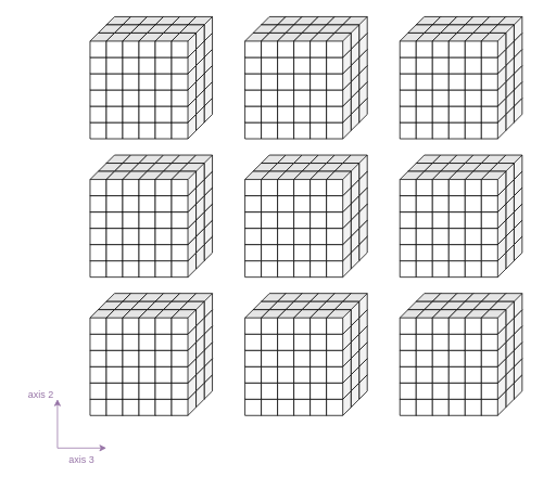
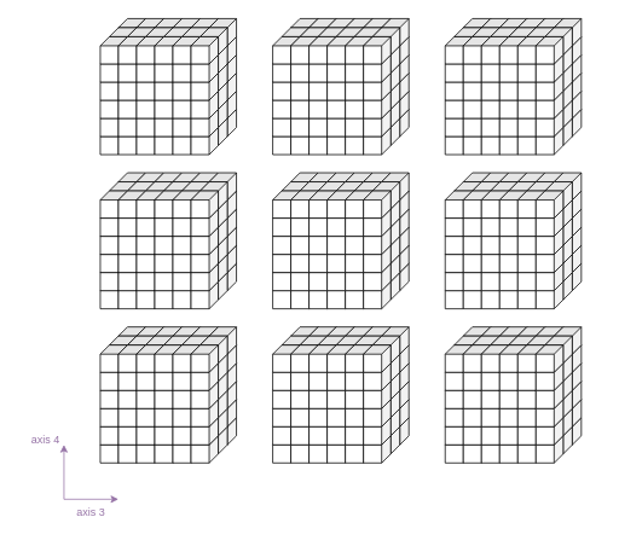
- <mxCell id="332" value="axis 2" style="text;html=1;strokeColor=none;fillColor=none;align=center;verticalAlign=middle;whiteSpace=wrap;rounded=0;fontColor=#9673A6;" vertex="1" parent="1"><mxGeometry x="20" y="470" width="60" height="30" as="geometry" /></mxCell>
+ <mxCell id="332" value="axis 4" style="text;html=1;strokeColor=none;fillColor=none;align=center;verticalAlign=middle;whiteSpace=wrap;rounded=0;fontColor=#9673A6;" vertex="1" parent="1"><mxGeometry x="20" y="470" width="60" height="30" as="geometry" /></mxCell>
